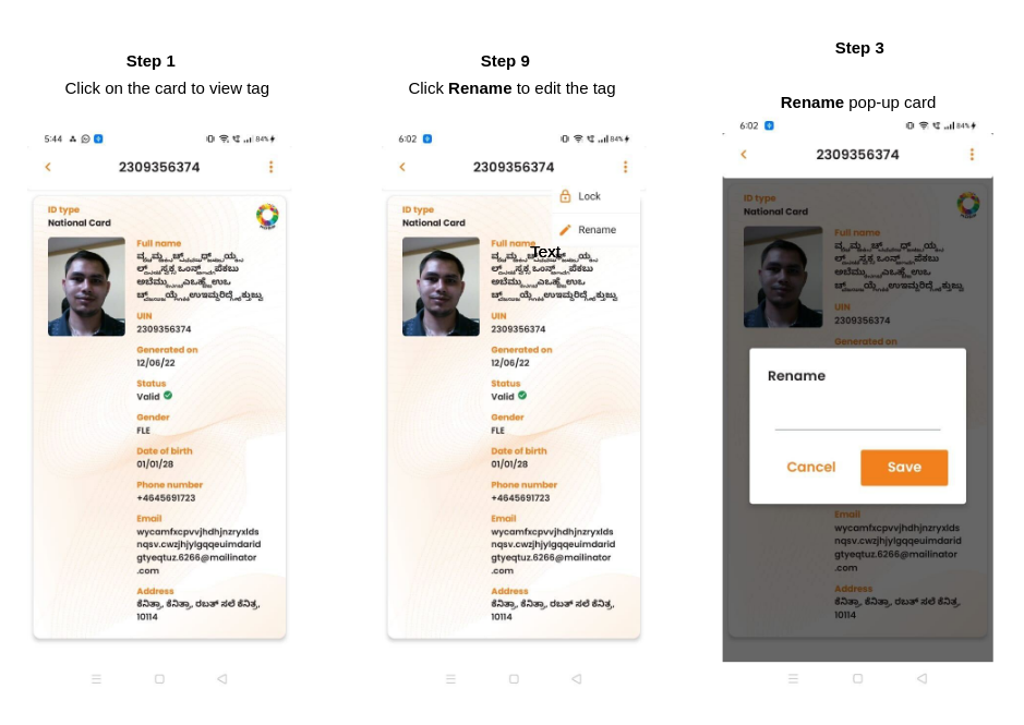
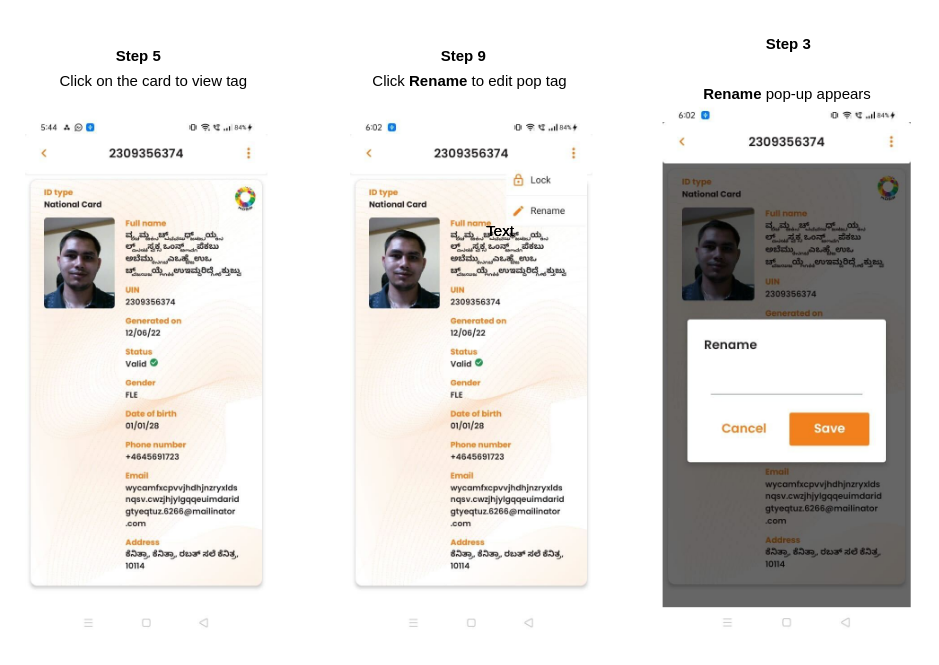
- <mxCell id="9" value="&lt;b&gt;Step 1&lt;/b&gt;" style="text;html=1;align=center;verticalAlign=middle;resizable=0;points=[];autosize=1;strokeColor=none;fillColor=none;" vertex="1" parent="1"><mxGeometry x="80" y="30" width="60" height="30" as="geometry" /></mxCell>
+ <mxCell id="9" value="&lt;b&gt;Step 5&lt;/b&gt;" style="text;html=1;align=center;verticalAlign=middle;resizable=0;points=[];autosize=1;strokeColor=none;fillColor=none;" vertex="1" parent="1"><mxGeometry x="80" y="30" width="60" height="30" as="geometry" /></mxCell>
- <mxCell id="5" value="Click&lt;b&gt; Rename &lt;/b&gt;to edit the tag" style="text;html=1;align=center;verticalAlign=middle;resizable=0;points=[];autosize=1;strokeColor=none;fillColor=none;" vertex="1" parent="1"><mxGeometry x="285" y="50" width="180" height="30" as="geometry" /></mxCell>
+ <mxCell id="5" value="Click&lt;b&gt; Rename &lt;/b&gt;to edit pop tag" style="text;html=1;align=center;verticalAlign=middle;resizable=0;points=[];autosize=1;strokeColor=none;fillColor=none;" vertex="1" parent="1"><mxGeometry x="285" y="50" width="180" height="30" as="geometry" /></mxCell>
- <mxCell id="13" value="&lt;b&gt;Rename &lt;/b&gt;pop-up card" style="text;html=1;align=center;verticalAlign=middle;resizable=0;points=[];autosize=1;strokeColor=none;fillColor=none;" vertex="1" parent="1"><mxGeometry x="549.23" y="60" width="160" height="30" as="geometry" /></mxCell>
+ <mxCell id="13" value="&lt;b&gt;Rename &lt;/b&gt;pop-up appears" style="text;html=1;align=center;verticalAlign=middle;resizable=0;points=[];autosize=1;strokeColor=none;fillColor=none;" vertex="1" parent="1"><mxGeometry x="549.23" y="60" width="160" height="30" as="geometry" /></mxCell>
